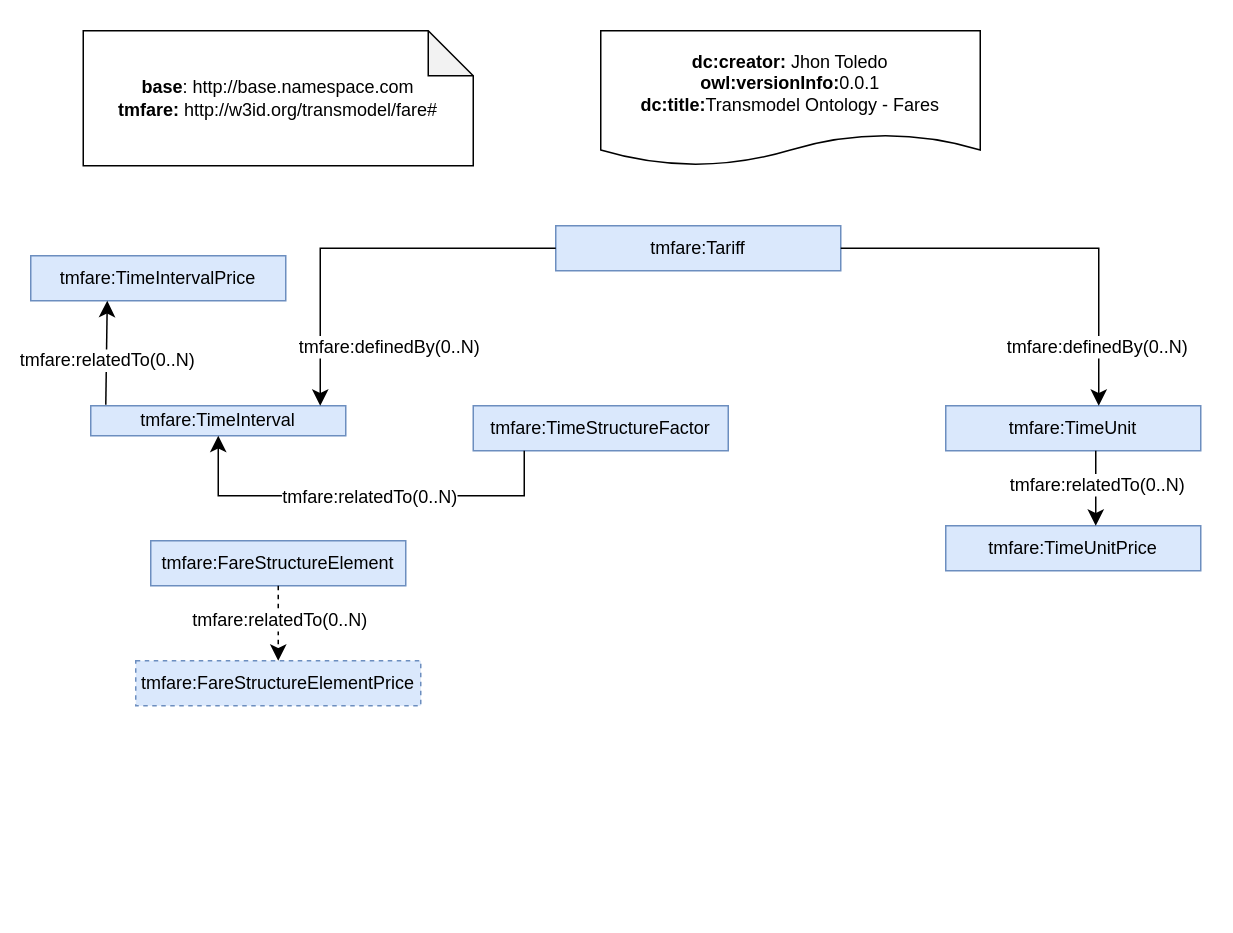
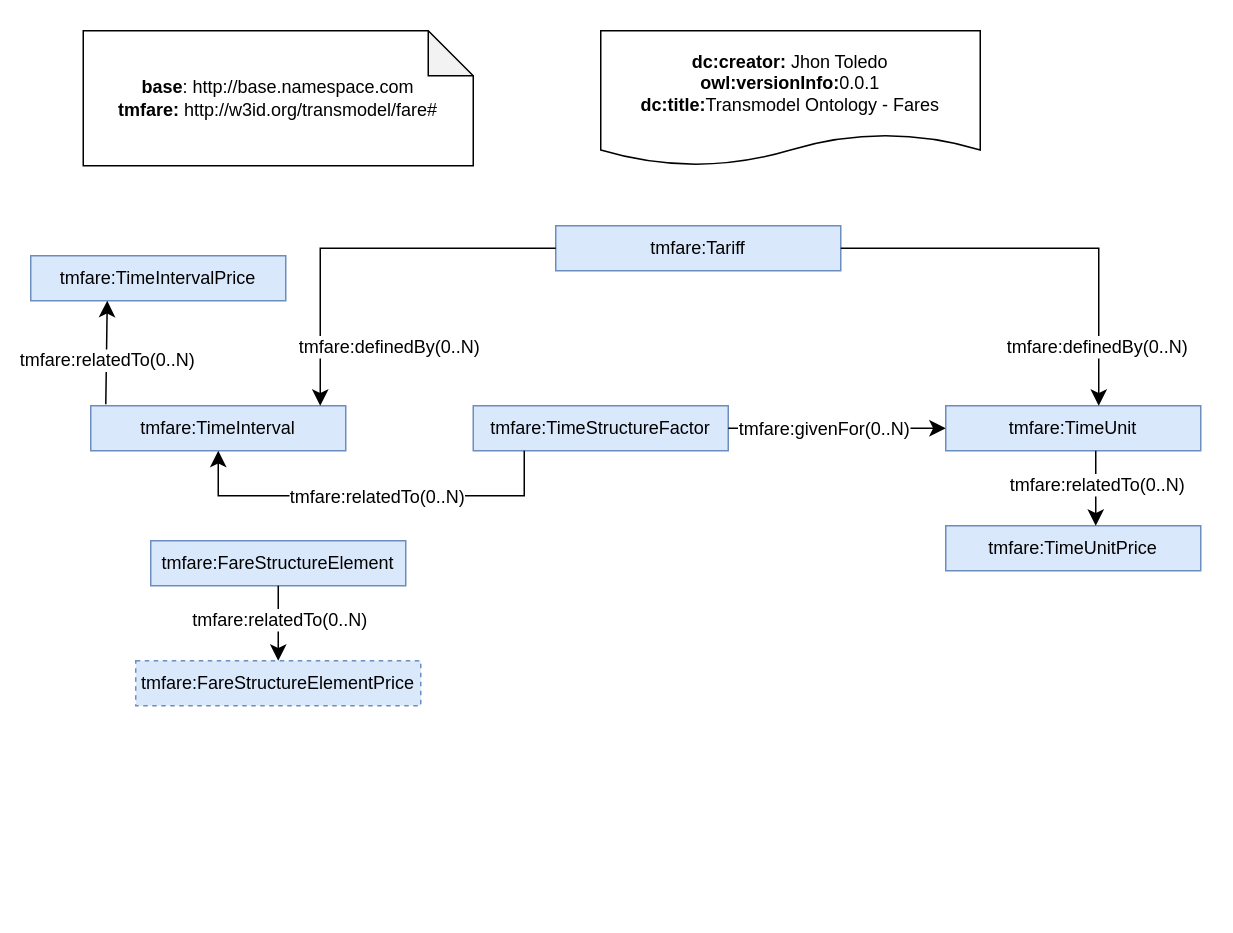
- <mxCell id="8" value="tmfare:TimeInterval" style="rounded=0;whiteSpace=wrap;html=1;snapToPoint=1;points=[[0.1,0],[0.2,0],[0.3,0],[0.4,0],[0.5,0],[0.6,0],[0.7,0],[0.8,0],[0.9,0],[0,0.1],[0,0.3],[0,0.5],[0,0.7],[0,0.9],[0.1,1],[0.2,1],[0.3,1],[0.4,1],[0.5,1],[0.6,1],[0.7,1],[0.8,1],[0.9,1],[1,0.1],[1,0.3],[1,0.5],[1,0.7],[1,0.9]];fillColor=#dae8fc;strokeColor=#6c8ebf;" parent="1" vertex="1"><mxGeometry x="60" y="270" width="170" height="20" as="geometry" /></mxCell>
+ <mxCell id="8" value="tmfare:TimeInterval" style="rounded=0;whiteSpace=wrap;html=1;snapToPoint=1;points=[[0.1,0],[0.2,0],[0.3,0],[0.4,0],[0.5,0],[0.6,0],[0.7,0],[0.8,0],[0.9,0],[0,0.1],[0,0.3],[0,0.5],[0,0.7],[0,0.9],[0.1,1],[0.2,1],[0.3,1],[0.4,1],[0.5,1],[0.6,1],[0.7,1],[0.8,1],[0.9,1],[1,0.1],[1,0.3],[1,0.5],[1,0.7],[1,0.9]];fillColor=#dae8fc;strokeColor=#6c8ebf;" parent="1" vertex="1"><mxGeometry x="60" y="270" width="170" height="30" as="geometry" /></mxCell>
+ <mxCell id="24" value="" style="endArrow=classic;html=1;exitX=1;exitY=0.5;exitDx=0;exitDy=0;endSize=8;arcSize=0;entryX=0;entryY=0.5;entryDx=0;entryDy=0;" edge="1" parent="1" source="9" target="10"><mxGeometry width="50" height="50" relative="1" as="geometry"><mxPoint x="490" y="269.01" as="sourcePoint" /><mxPoint x="490.97" y="200" as="targetPoint" /></mxGeometry></mxCell>
+ <mxCell id="25" value="tmfare:givenFor(0..N)" style="text;html=1;align=center;verticalAlign=middle;resizable=0;points=[];labelBackgroundColor=#ffffff;rotation=0;" vertex="1" connectable="0" parent="24"><mxGeometry x="-0.127" relative="1" as="geometry"><mxPoint as="offset" /></mxGeometry></mxCell>
- <mxCell id="20" value="" style="endArrow=classic;html=1;exitX=0.5;exitY=1;exitDx=0;exitDy=0;endSize=8;arcSize=0;entryX=0.5;entryY=0;entryDx=0;entryDy=0;dashed=1;" edge="1" parent="1" source="6" target="7"><mxGeometry width="50" height="50" relative="1" as="geometry"><mxPoint x="380" y="560" as="sourcePoint" /><mxPoint x="380.5" y="510" as="targetPoint" /></mxGeometry></mxCell>
+ <mxCell id="20" value="" style="endArrow=classic;html=1;exitX=0.5;exitY=1;exitDx=0;exitDy=0;endSize=8;arcSize=0;entryX=0.5;entryY=0;entryDx=0;entryDy=0;" edge="1" parent="1" source="6" target="7"><mxGeometry width="50" height="50" relative="1" as="geometry"><mxPoint x="380" y="560" as="sourcePoint" /><mxPoint x="380.5" y="510" as="targetPoint" /></mxGeometry></mxCell>
